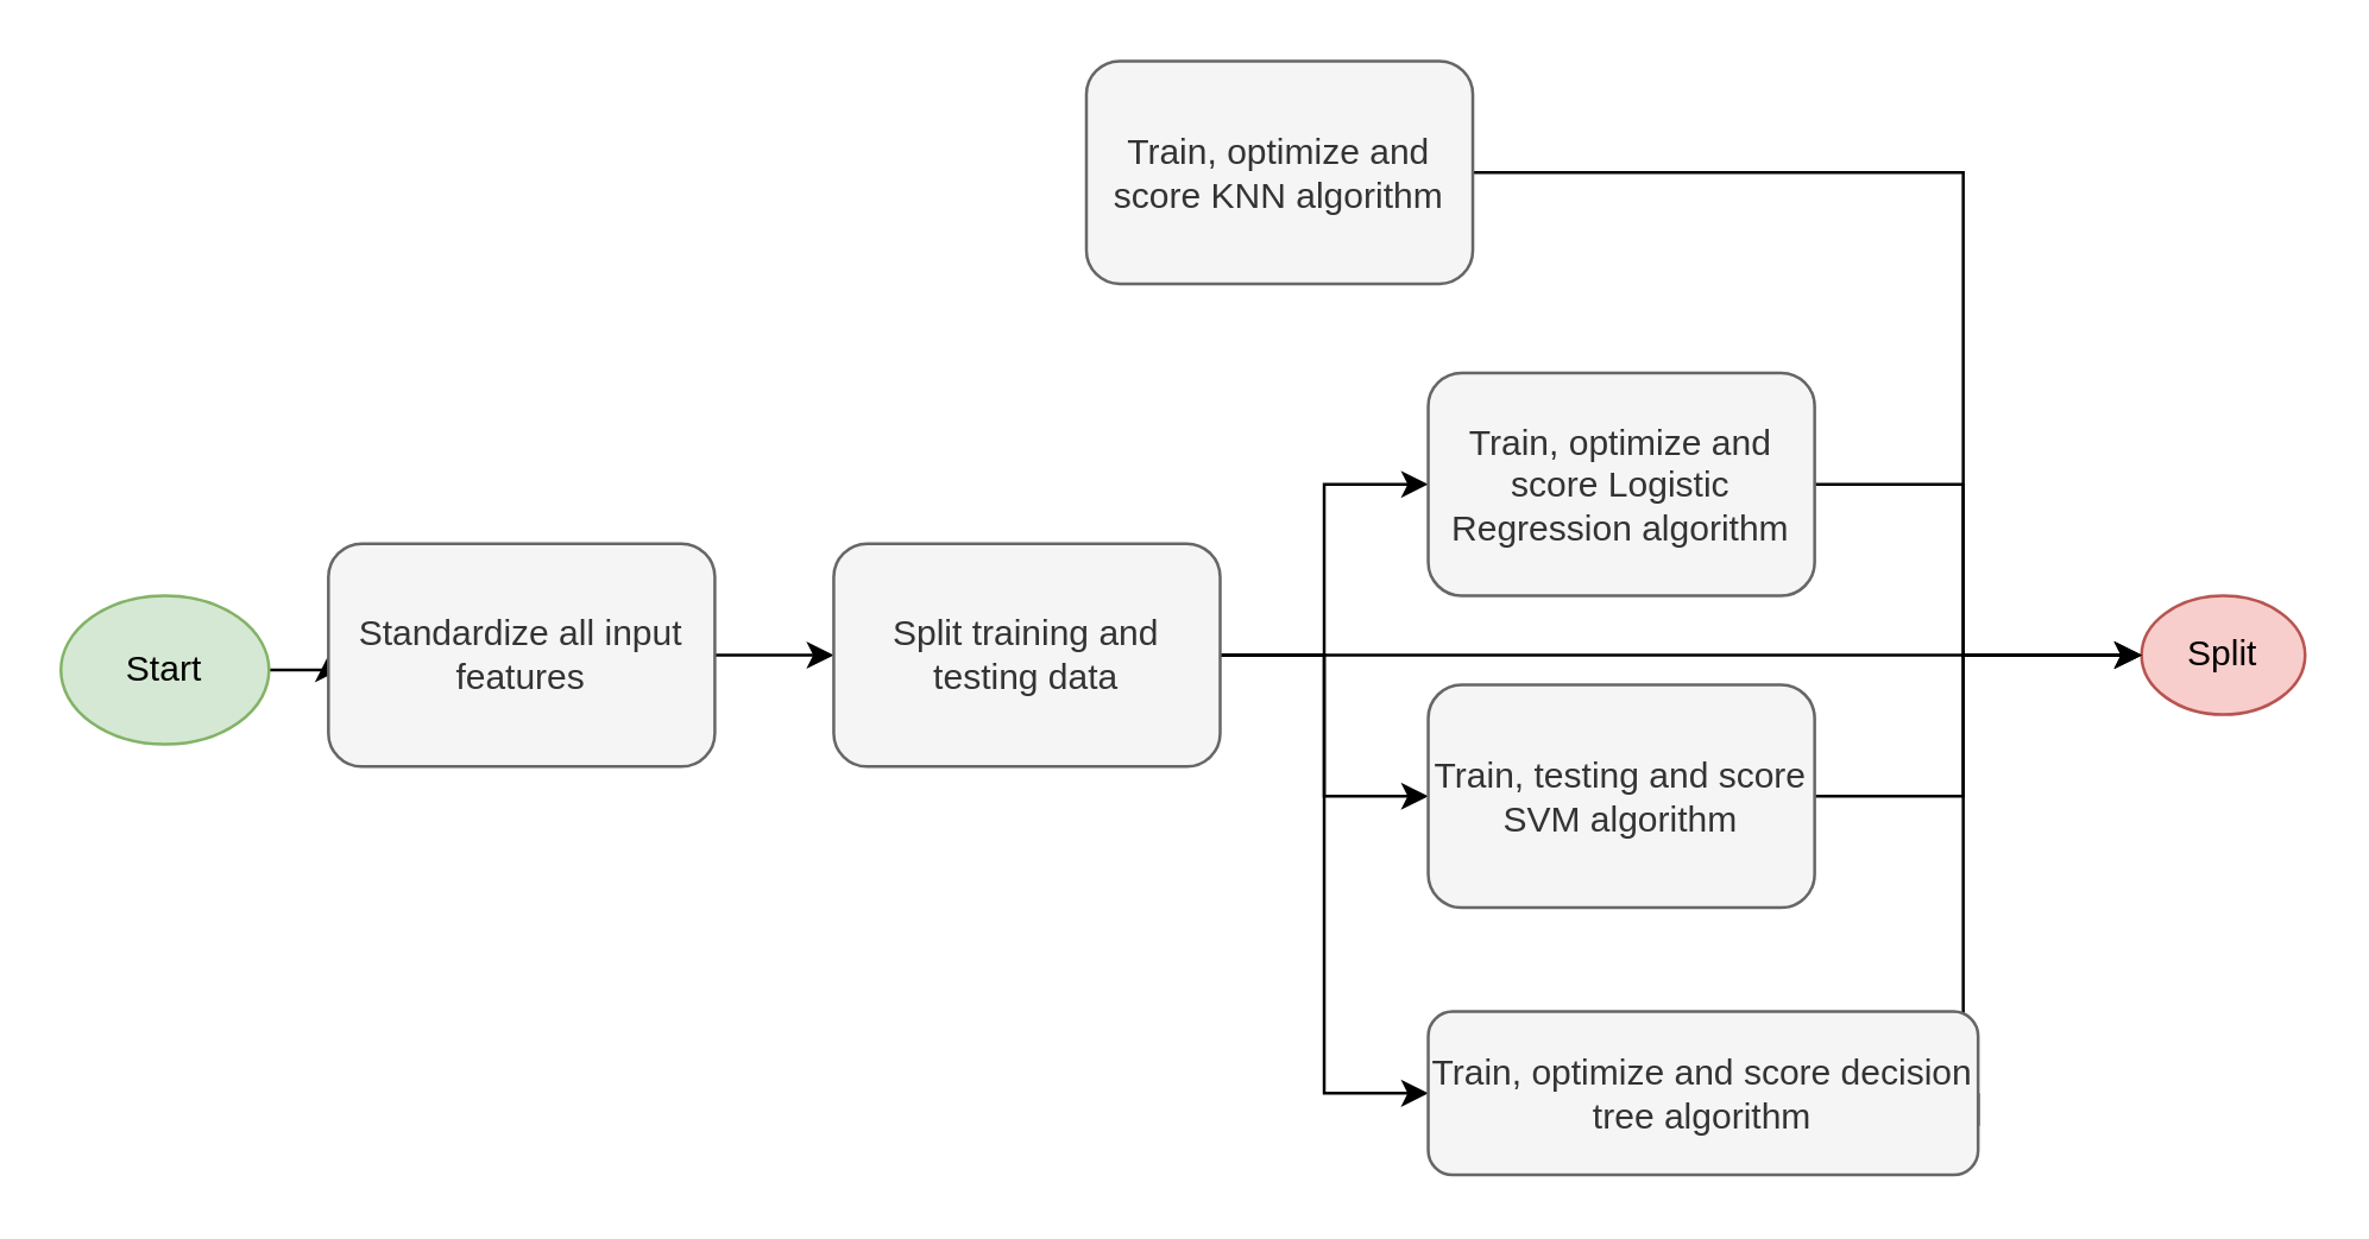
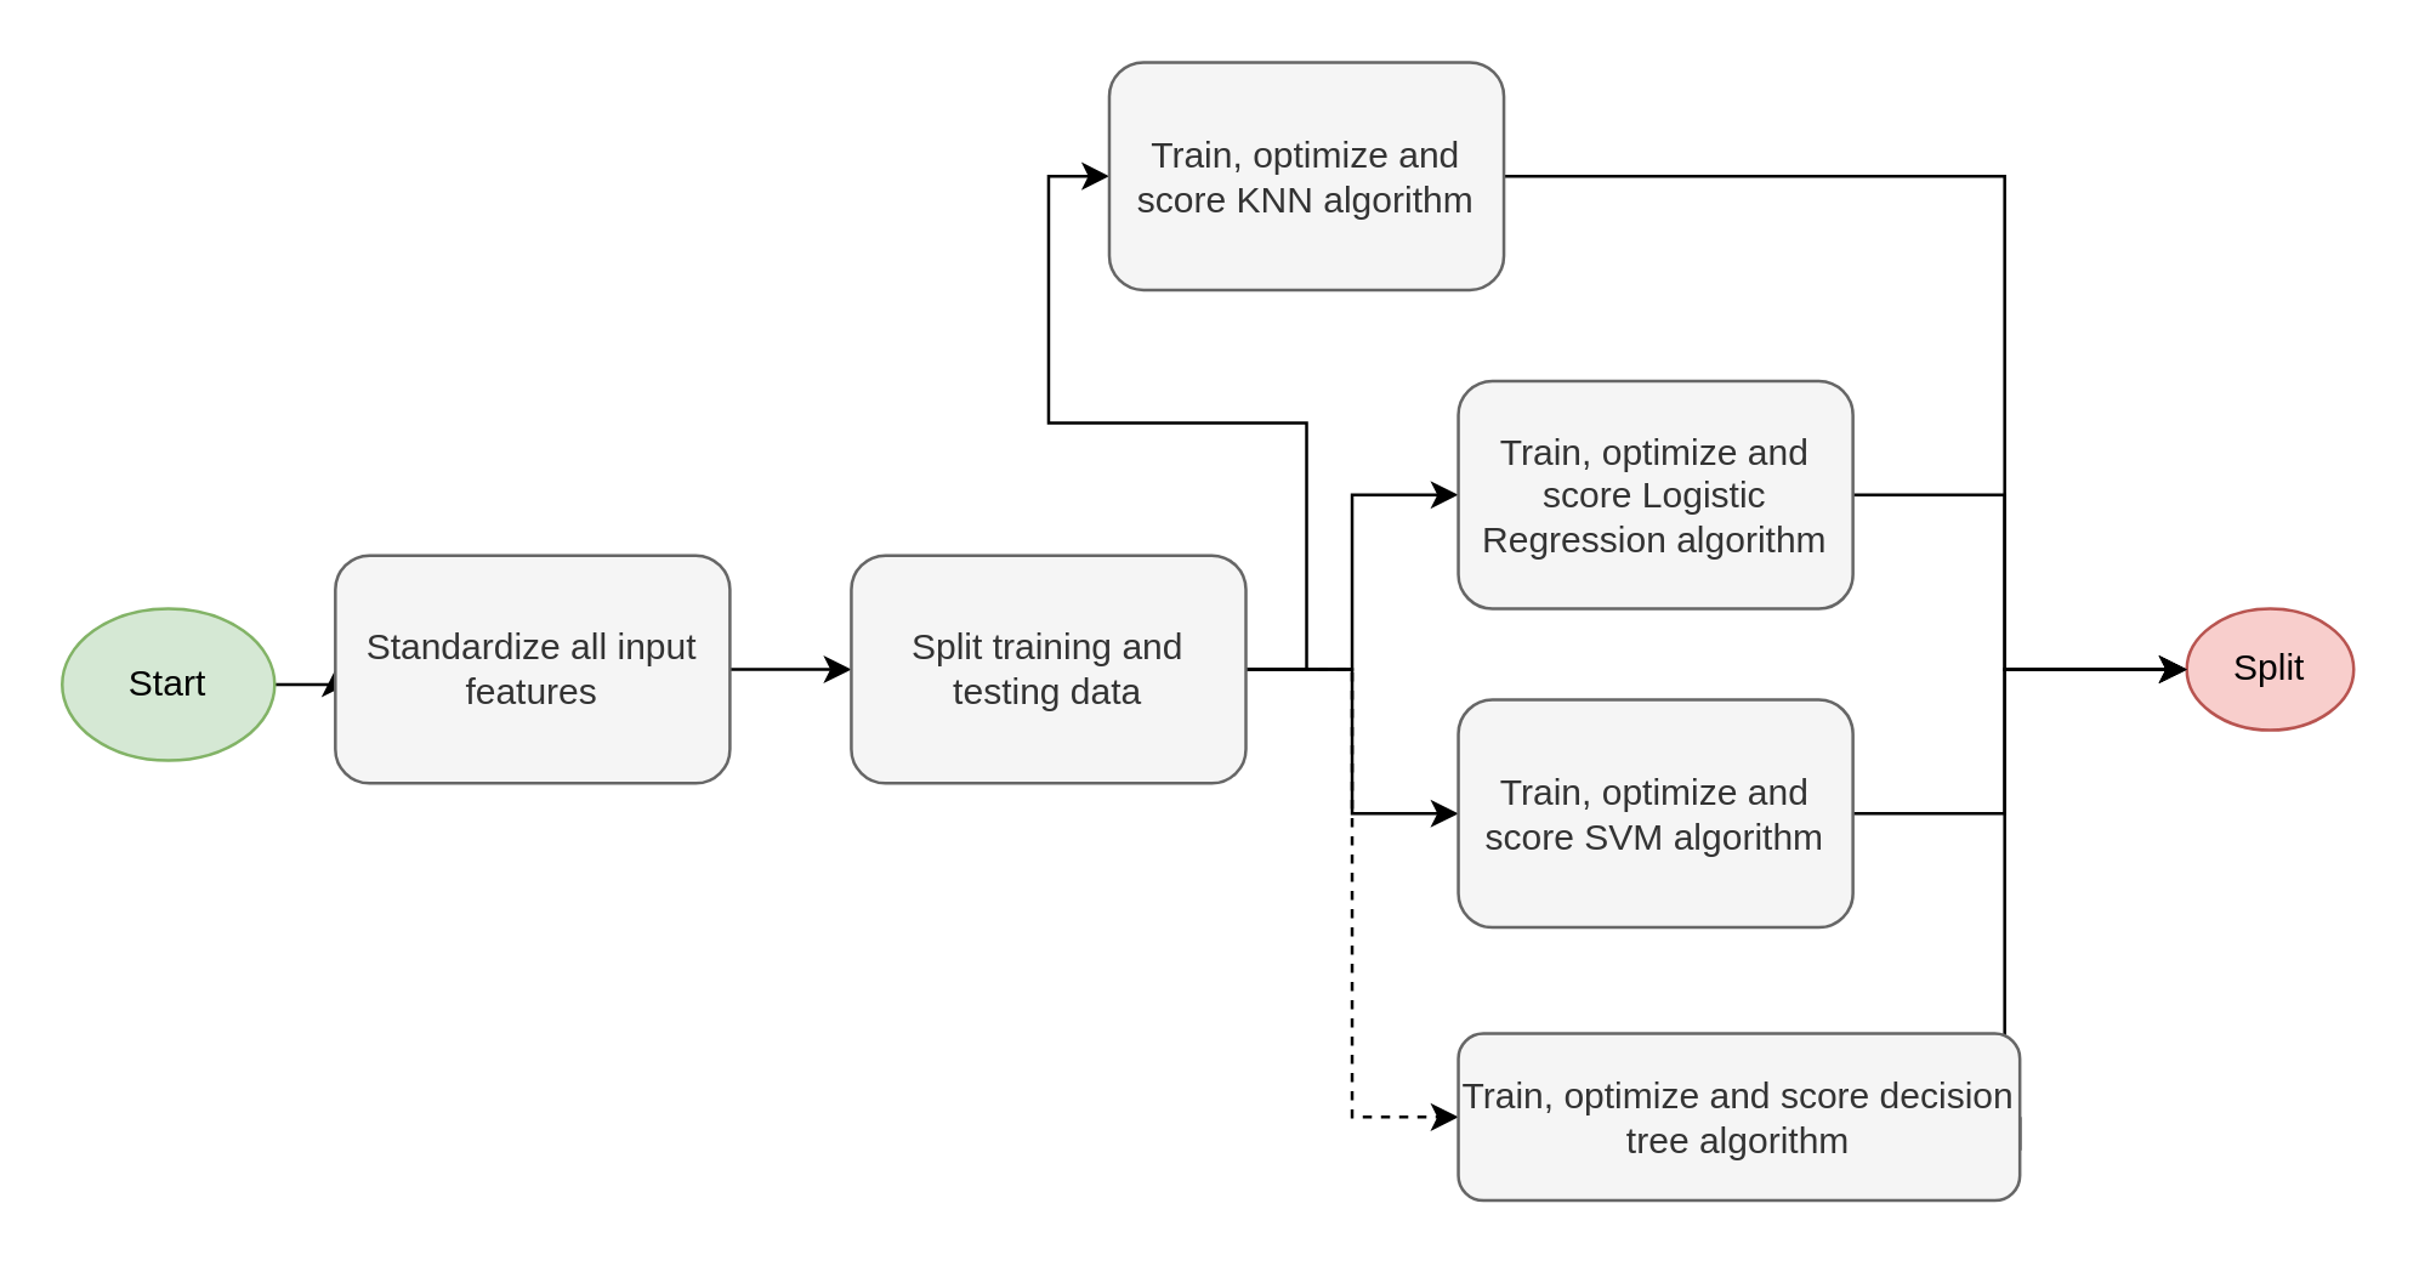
- <mxCell id="7" style="edgeStyle=orthogonalEdgeStyle;rounded=0;orthogonalLoop=1;jettySize=auto;html=1;exitX=1;exitY=0.5;exitDx=0;exitDy=0;" edge="1" parent="1" source="11" target="6"><mxGeometry relative="1" as="geometry" /></mxCell>
+ <mxCell id="7" style="edgeStyle=orthogonalEdgeStyle;rounded=0;orthogonalLoop=1;jettySize=auto;html=1;exitX=1;exitY=0.5;exitDx=0;exitDy=0;entryX=0;entryY=0.5;entryDx=0;entryDy=0;" edge="1" parent="1" source="11" target="13"><mxGeometry relative="1" as="geometry" /></mxCell>
- <mxCell id="17" value="Train, testing and score SVM algorithm" style="rounded=1;whiteSpace=wrap;html=1;fillColor=#f5f5f5;fontColor=#333333;strokeColor=#666666;" vertex="1" parent="1"><mxGeometry x="480" y="230" width="130" height="75" as="geometry" /></mxCell>
+ <mxCell id="17" value="Train, optimize and score SVM algorithm" style="rounded=1;whiteSpace=wrap;html=1;fillColor=#f5f5f5;fontColor=#333333;strokeColor=#666666;" vertex="1" parent="1"><mxGeometry x="480" y="230" width="130" height="75" as="geometry" /></mxCell>
- <mxCell id="10" style="edgeStyle=orthogonalEdgeStyle;rounded=0;orthogonalLoop=1;jettySize=auto;html=1;exitX=1;exitY=0.5;exitDx=0;exitDy=0;entryX=0;entryY=0.5;entryDx=0;entryDy=0;" edge="1" parent="1" source="11" target="19"><mxGeometry relative="1" as="geometry" /></mxCell>
+ <mxCell id="10" style="edgeStyle=orthogonalEdgeStyle;rounded=0;orthogonalLoop=1;jettySize=auto;html=1;exitX=1;exitY=0.5;exitDx=0;exitDy=0;entryX=0;entryY=0.5;entryDx=0;entryDy=0;dashed=1;" edge="1" parent="1" source="11" target="19"><mxGeometry relative="1" as="geometry" /></mxCell>
